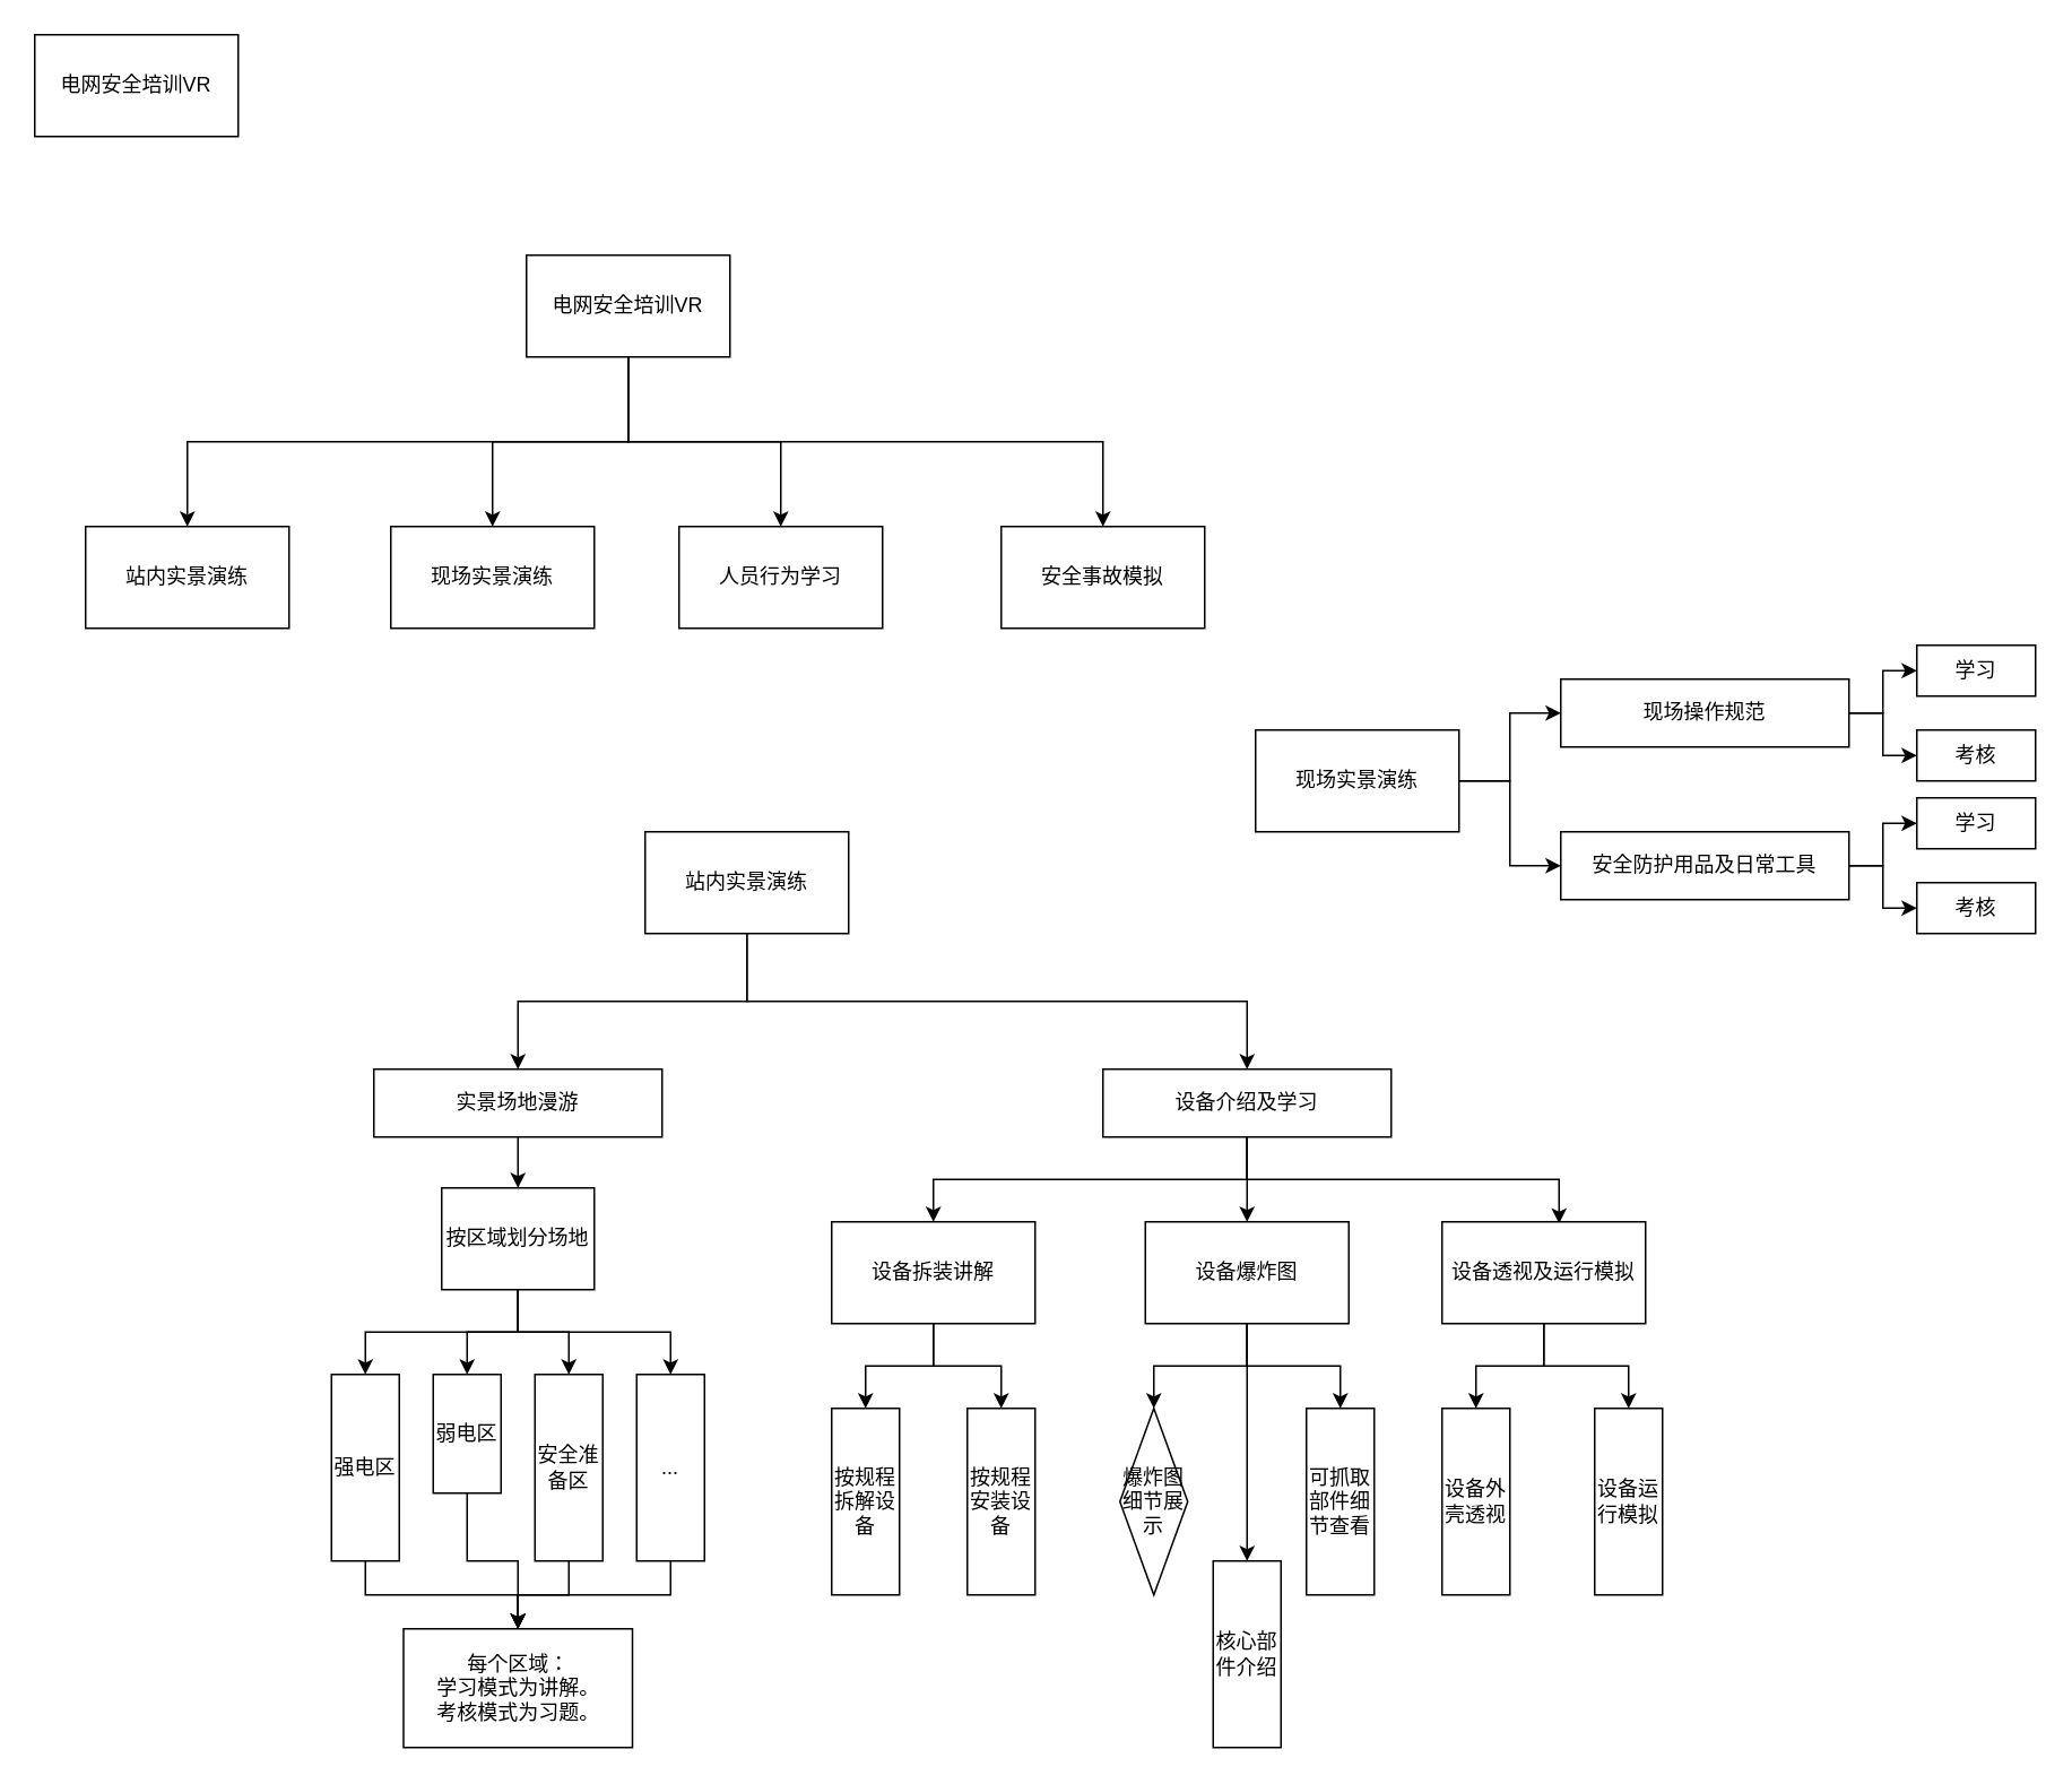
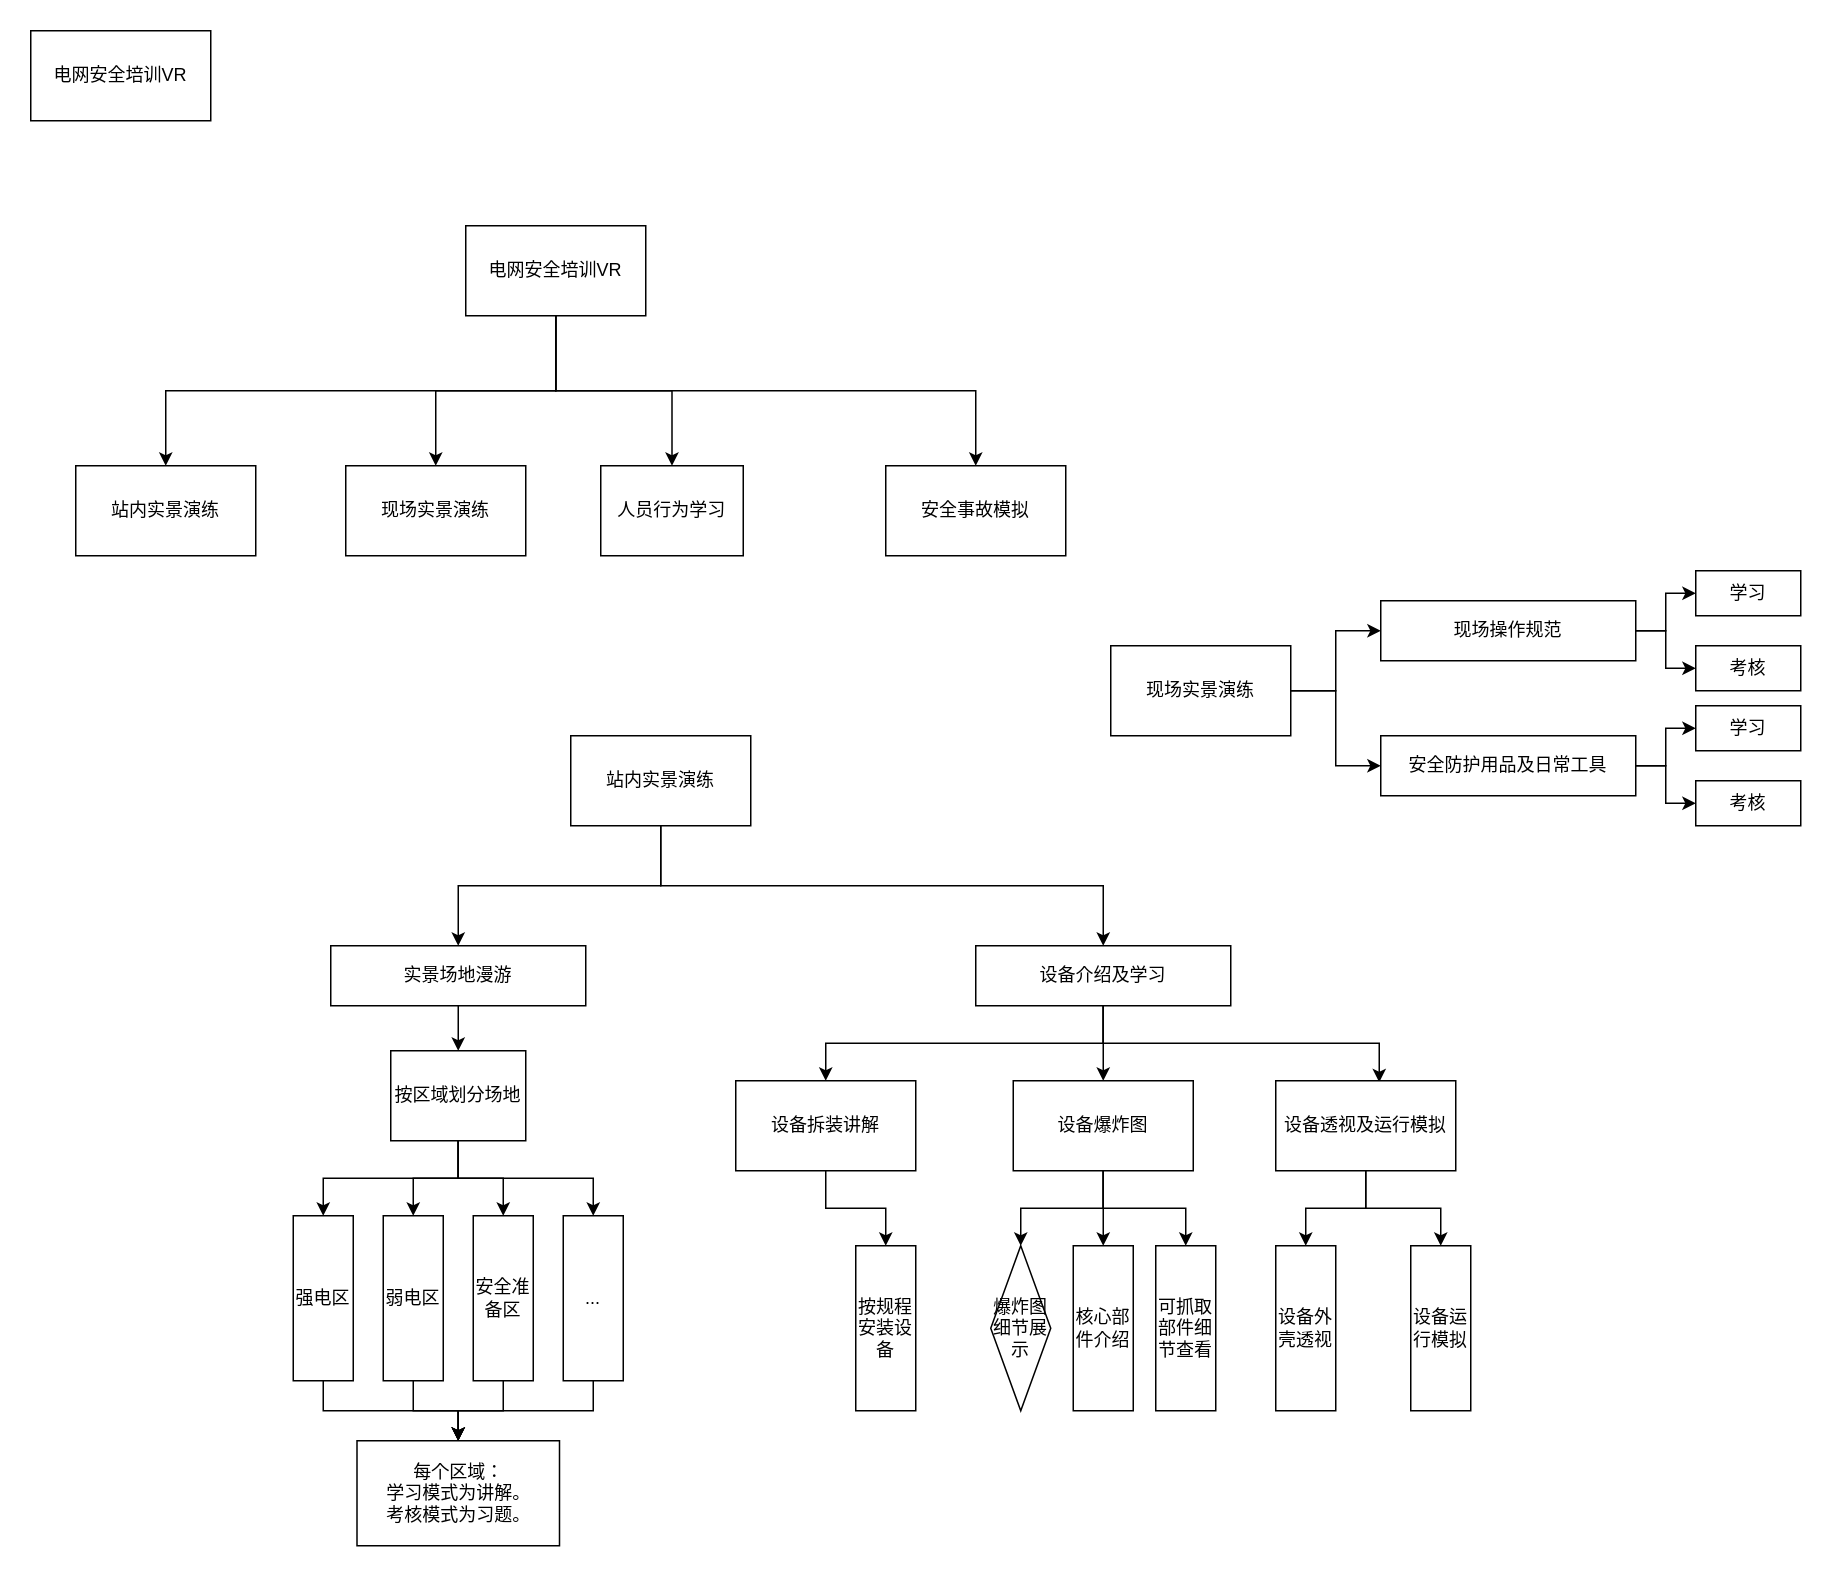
- <mxCell id="10" value="人员行为学习" style="rounded=0;whiteSpace=wrap;html=1;" parent="1" vertex="1"><mxGeometry x="400" y="310" width="120" height="60" as="geometry" /></mxCell>
+ <mxCell id="10" value="人员行为学习" style="rounded=0;whiteSpace=wrap;html=1;" parent="1" vertex="1"><mxGeometry x="400" y="310" width="95" height="60" as="geometry" /></mxCell>
- <mxCell id="52" style="edgeStyle=orthogonalEdgeStyle;rounded=0;orthogonalLoop=1;jettySize=auto;html=1;exitX=0.5;exitY=1;exitDx=0;exitDy=0;entryX=0.5;entryY=0;entryDx=0;entryDy=0;" edge="1" parent="1" source="54" target="61"><mxGeometry relative="1" as="geometry" /></mxCell>
- <mxCell id="44" value="弱电区" style="rounded=0;whiteSpace=wrap;html=1;" parent="1" vertex="1"><mxGeometry x="255" y="810" width="40" height="70" as="geometry" /></mxCell>
+ <mxCell id="44" value="弱电区" style="rounded=0;whiteSpace=wrap;html=1;" parent="1" vertex="1"><mxGeometry x="255" y="810" width="40" height="110" as="geometry" /></mxCell>
- <mxCell id="61" value="按规程拆解设备" style="rounded=0;whiteSpace=wrap;html=1;" vertex="1" parent="1"><mxGeometry x="490" y="830" width="40" height="110" as="geometry" /></mxCell>
- <mxCell id="59" value="核心部件介绍" style="rounded=0;whiteSpace=wrap;html=1;" vertex="1" parent="1"><mxGeometry x="715" y="920" width="40" height="110" as="geometry" /></mxCell>
+ <mxCell id="59" value="核心部件介绍" style="rounded=0;whiteSpace=wrap;html=1;" vertex="1" parent="1"><mxGeometry x="715" y="830" width="40" height="110" as="geometry" /></mxCell>
